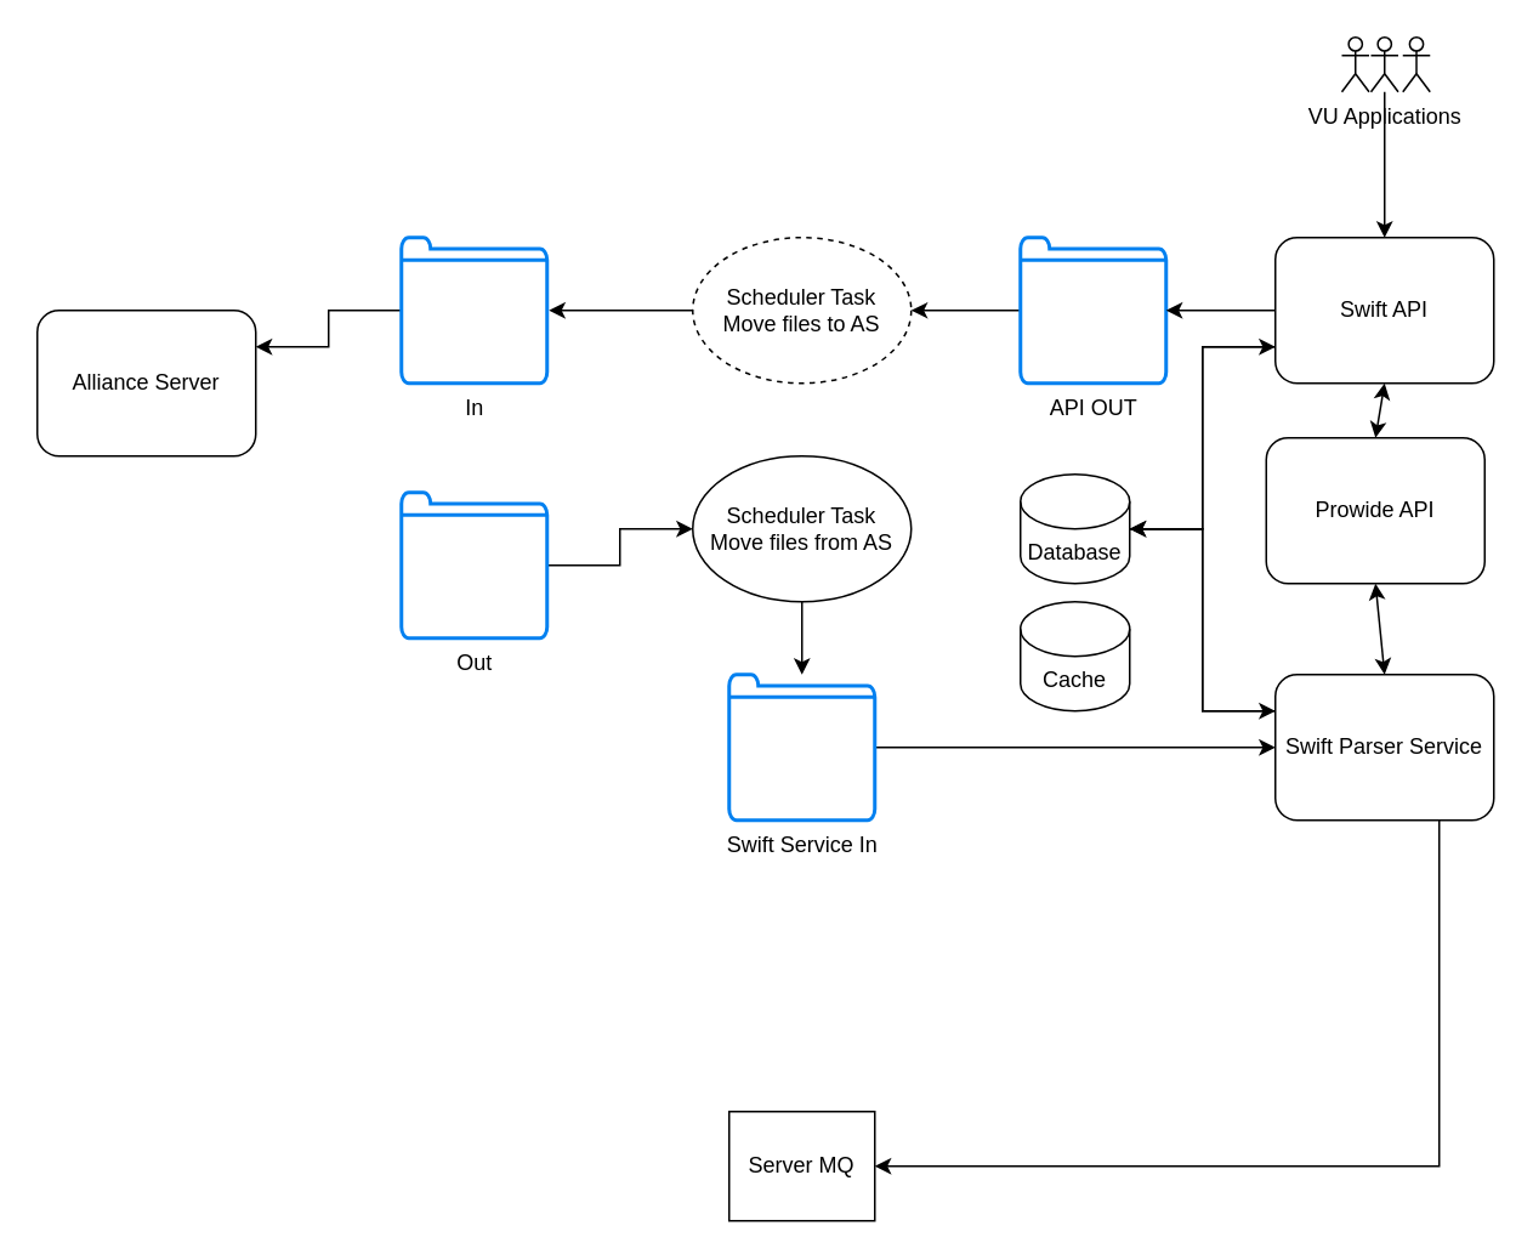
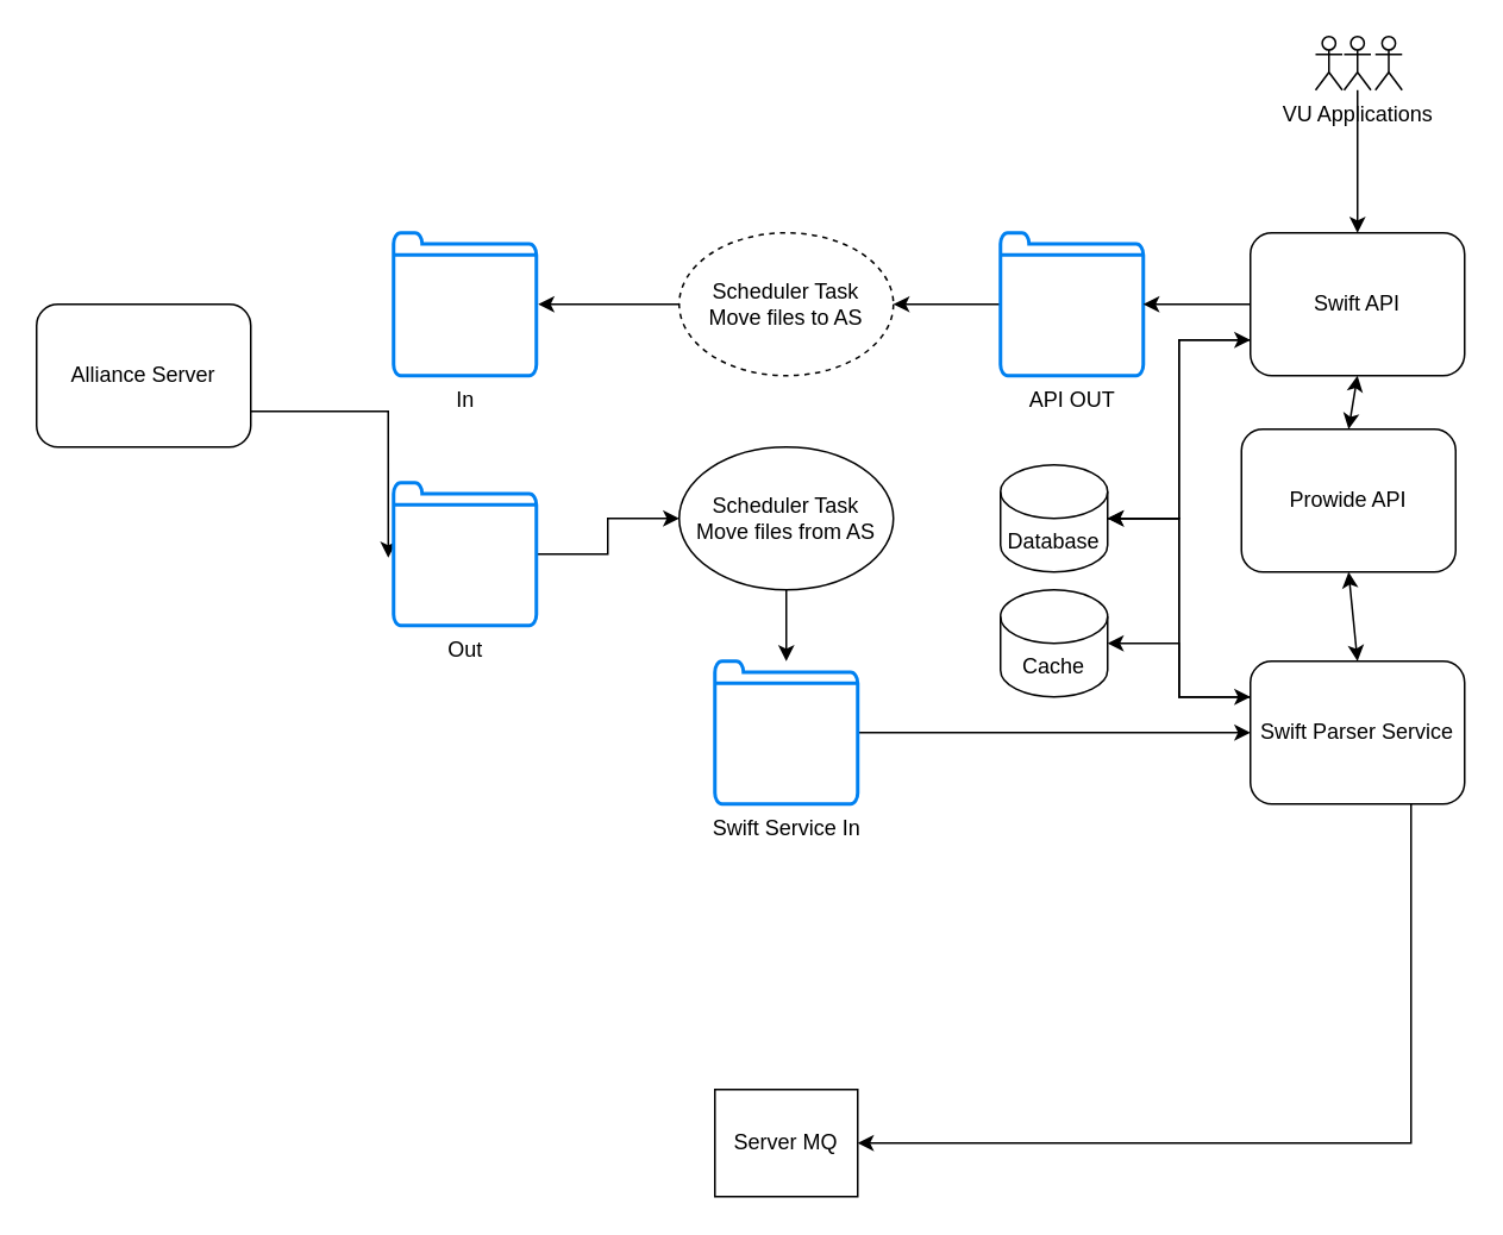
- <mxCell id="4" style="edgeStyle=orthogonalEdgeStyle;rounded=0;orthogonalLoop=1;jettySize=auto;html=1;entryX=1;entryY=0.25;entryDx=0;entryDy=0;" parent="1" source="5" target="3" edge="1"><mxGeometry relative="1" as="geometry" /></mxCell>
+ <mxCell id="2" style="edgeStyle=orthogonalEdgeStyle;rounded=0;orthogonalLoop=1;jettySize=auto;html=1;exitX=1;exitY=0.75;exitDx=0;exitDy=0;entryX=-0.037;entryY=0.525;entryDx=0;entryDy=0;entryPerimeter=0;" parent="1" source="3" target="7" edge="1"><mxGeometry relative="1" as="geometry" /></mxCell>
+ <mxCell id="25" style="edgeStyle=orthogonalEdgeStyle;rounded=0;orthogonalLoop=1;jettySize=auto;html=1;exitX=0;exitY=0.25;exitDx=0;exitDy=0;entryX=1;entryY=0.5;entryDx=0;entryDy=0;entryPerimeter=0;" parent="1" source="26" target="34" edge="1"><mxGeometry relative="1" as="geometry" /></mxCell>
